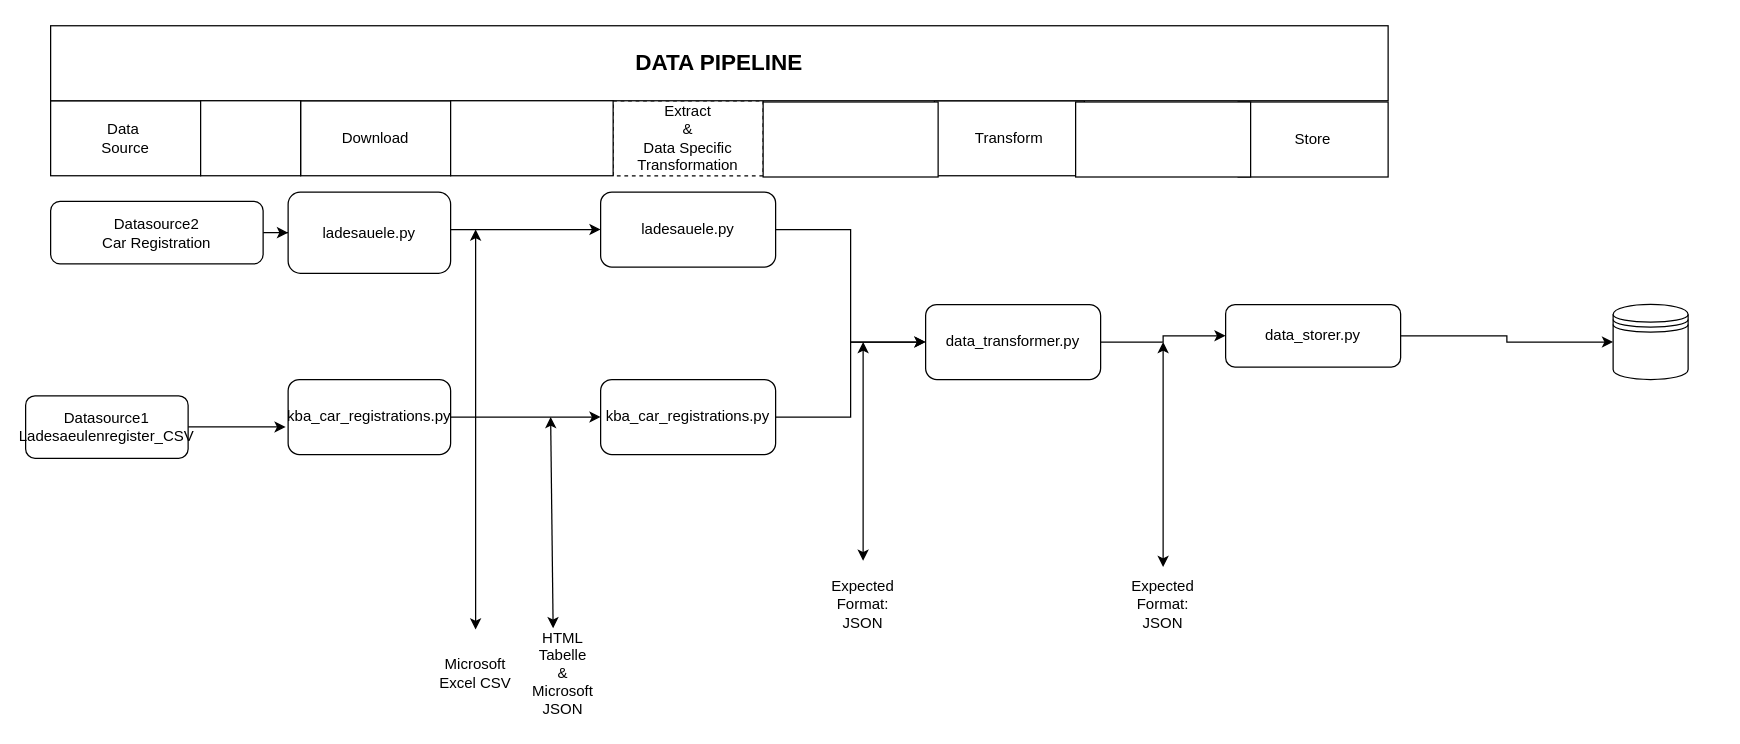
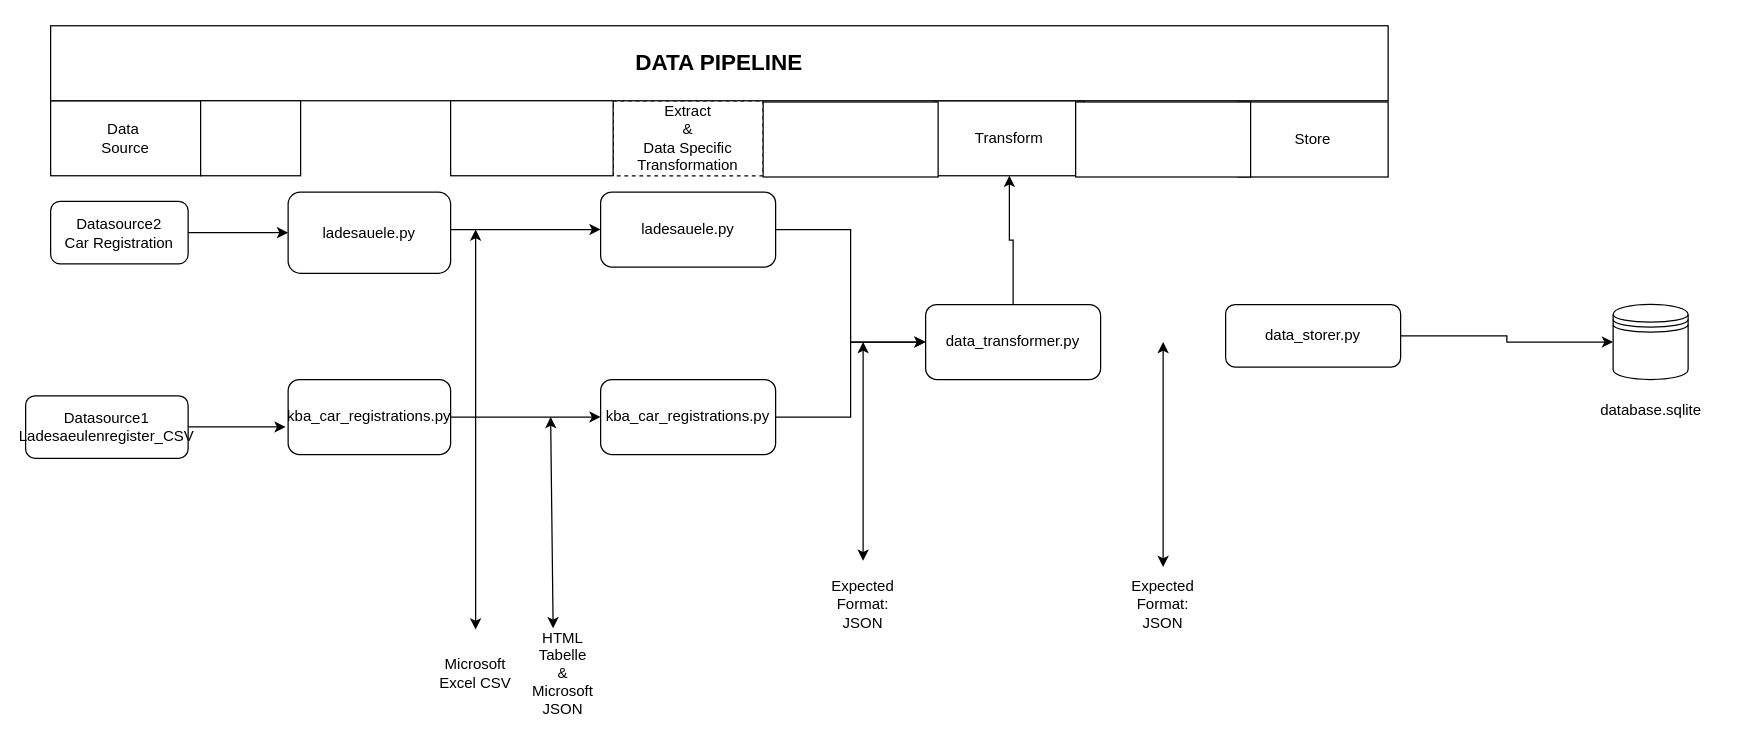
- <mxCell id="7" value="Download&lt;br&gt;" style="rounded=0;whiteSpace=wrap;html=1;" vertex="1" parent="1"><mxGeometry x="240" y="80" width="120" height="60" as="geometry" /></mxCell>
- <mxCell id="5" value="Datasource2&lt;br&gt;Car Registration" style="rounded=1;whiteSpace=wrap;html=1;" vertex="1" parent="1"><mxGeometry x="40" y="160.5" width="170" height="50" as="geometry" /></mxCell>
+ <mxCell id="5" value="Datasource2&lt;br&gt;Car Registration" style="rounded=1;whiteSpace=wrap;html=1;" vertex="1" parent="1"><mxGeometry x="40" y="160.5" width="110" height="50" as="geometry" /></mxCell>
- <mxCell id="22" style="edgeStyle=orthogonalEdgeStyle;rounded=0;orthogonalLoop=1;jettySize=auto;html=1;entryX=0;entryY=0.5;entryDx=0;entryDy=0;" edge="1" parent="1" source="23" target="28"><mxGeometry relative="1" as="geometry" /></mxCell>
+ <mxCell id="22" style="edgeStyle=orthogonalEdgeStyle;rounded=0;orthogonalLoop=1;jettySize=auto;html=1;" edge="1" parent="1" source="23" target="8"><mxGeometry relative="1" as="geometry" /></mxCell>
+ <mxCell id="30" value="database.sqlite" style="text;html=1;align=center;verticalAlign=middle;resizable=0;points=[];autosize=1;strokeColor=none;fillColor=none;" vertex="1" parent="1"><mxGeometry x="1270" y="313" width="100" height="30" as="geometry" /></mxCell>
